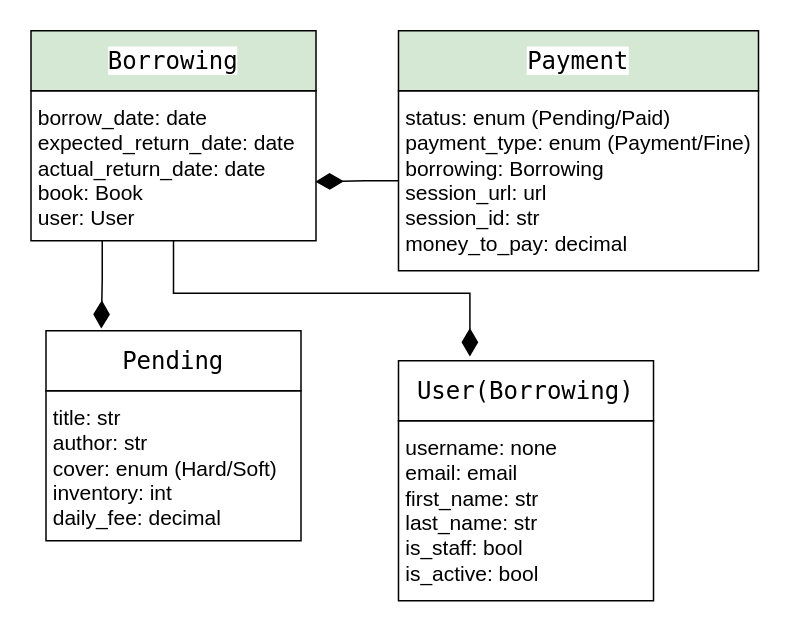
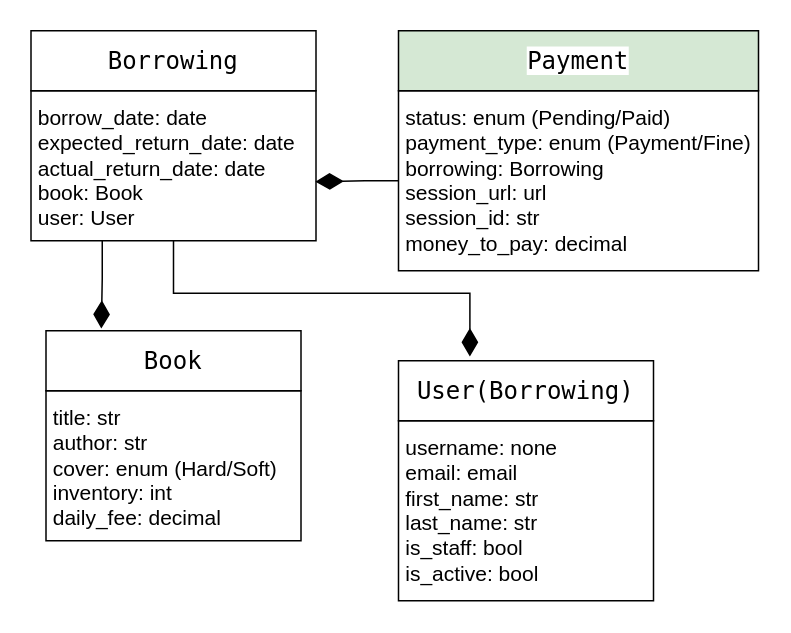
- <mxCell id="7" value="&lt;div style=&quot;background-color:#ffffff;color:#080808&quot;&gt;&lt;pre style=&quot;font-family:'JetBrains Mono',monospace;font-size:10,5pt;&quot;&gt;&lt;span style=&quot;color:#000000;&quot;&gt;&lt;font style=&quot;font-size: 16px;&quot;&gt;Borrowing&lt;/font&gt;&lt;/span&gt;&lt;/pre&gt;&lt;/div&gt;" style="rounded=0;whiteSpace=wrap;html=1;fillColor=#d5e8d4;" parent="1" vertex="1"><mxGeometry x="20" y="20" width="190" height="40" as="geometry" /></mxCell>
+ <mxCell id="7" value="&lt;div style=&quot;background-color:#ffffff;color:#080808&quot;&gt;&lt;pre style=&quot;font-family:'JetBrains Mono',monospace;font-size:10,5pt;&quot;&gt;&lt;span style=&quot;color:#000000;&quot;&gt;&lt;font style=&quot;font-size: 16px;&quot;&gt;Borrowing&lt;/font&gt;&lt;/span&gt;&lt;/pre&gt;&lt;/div&gt;" style="rounded=0;whiteSpace=wrap;html=1;" parent="1" vertex="1"><mxGeometry x="20" y="20" width="190" height="40" as="geometry" /></mxCell>
- <mxCell id="3" value="&lt;div style=&quot;background-color:#ffffff;color:#080808&quot;&gt;&lt;pre style=&quot;font-family:'JetBrains Mono',monospace;font-size:10,5pt;&quot;&gt;&lt;span style=&quot;color:#000000;&quot;&gt;&lt;font style=&quot;font-size: 16px;&quot;&gt;Pending&lt;/font&gt;&lt;/span&gt;&lt;/pre&gt;&lt;/div&gt;" style="rounded=0;whiteSpace=wrap;html=1;" parent="1" vertex="1"><mxGeometry x="30" y="220" width="170" height="40" as="geometry" /></mxCell>
+ <mxCell id="3" value="&lt;div style=&quot;background-color:#ffffff;color:#080808&quot;&gt;&lt;pre style=&quot;font-family:'JetBrains Mono',monospace;font-size:10,5pt;&quot;&gt;&lt;span style=&quot;color:#000000;&quot;&gt;&lt;font style=&quot;font-size: 16px;&quot;&gt;Book&lt;/font&gt;&lt;/span&gt;&lt;/pre&gt;&lt;/div&gt;" style="rounded=0;whiteSpace=wrap;html=1;" parent="1" vertex="1"><mxGeometry x="30" y="220" width="170" height="40" as="geometry" /></mxCell>
